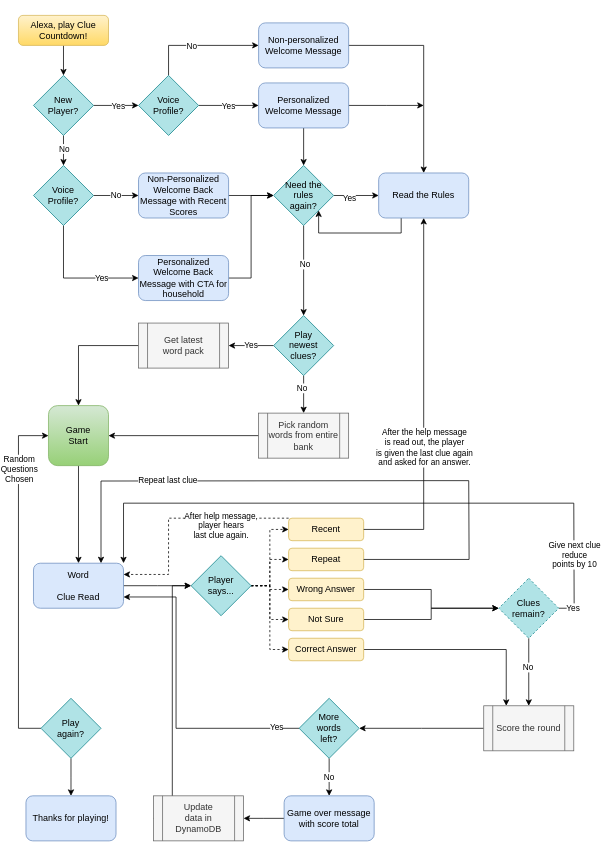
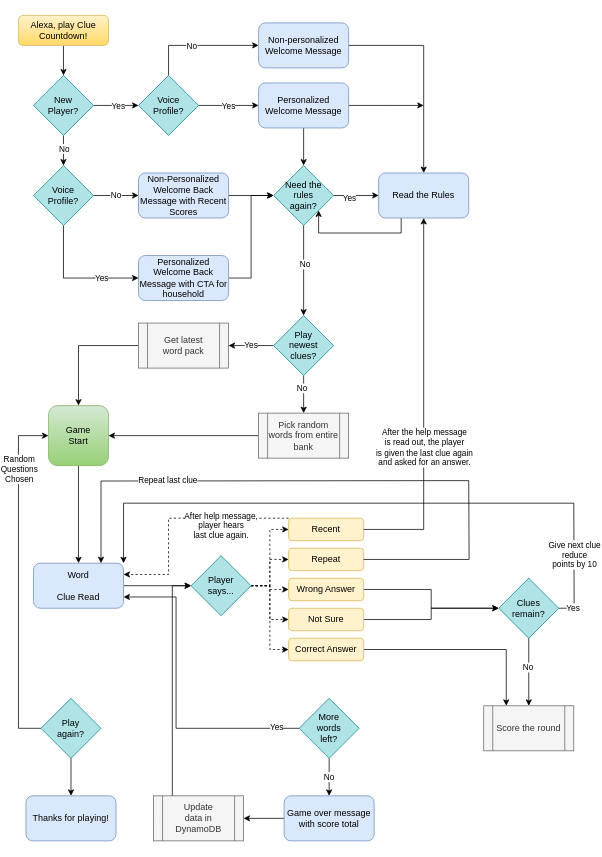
- <mxCell id="72" value="Clues&lt;br&gt;remain?" style="rhombus;whiteSpace=wrap;html=1;fillColor=#b0e3e6;strokeColor=#0e8088;dashed=1;" vertex="1" parent="1"><mxGeometry x="660" y="770" width="80" height="80" as="geometry" /></mxCell>
+ <mxCell id="72" value="Clues&lt;br&gt;remain?" style="rhombus;whiteSpace=wrap;html=1;fillColor=#b0e3e6;strokeColor=#0e8088;" vertex="1" parent="1"><mxGeometry x="660" y="770" width="80" height="80" as="geometry" /></mxCell>
- <mxCell id="76" style="edgeStyle=elbowEdgeStyle;rounded=0;orthogonalLoop=1;jettySize=auto;html=1;exitX=0;exitY=0.5;exitDx=0;exitDy=0;entryX=1;entryY=0.5;entryDx=0;entryDy=0;startArrow=none;startFill=0;endArrow=classic;endFill=1;" edge="1" parent="1" source="77" target="89"><mxGeometry relative="1" as="geometry" /></mxCell>
